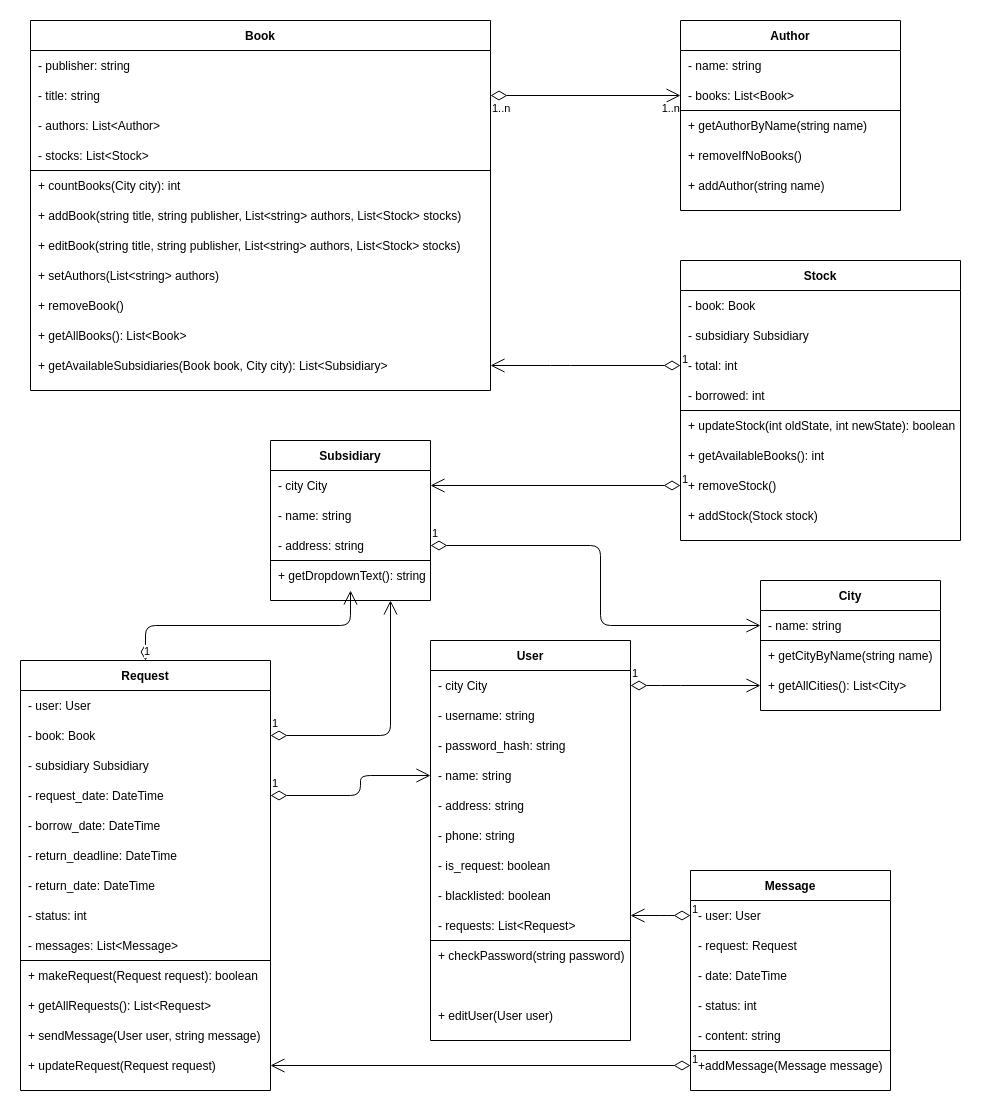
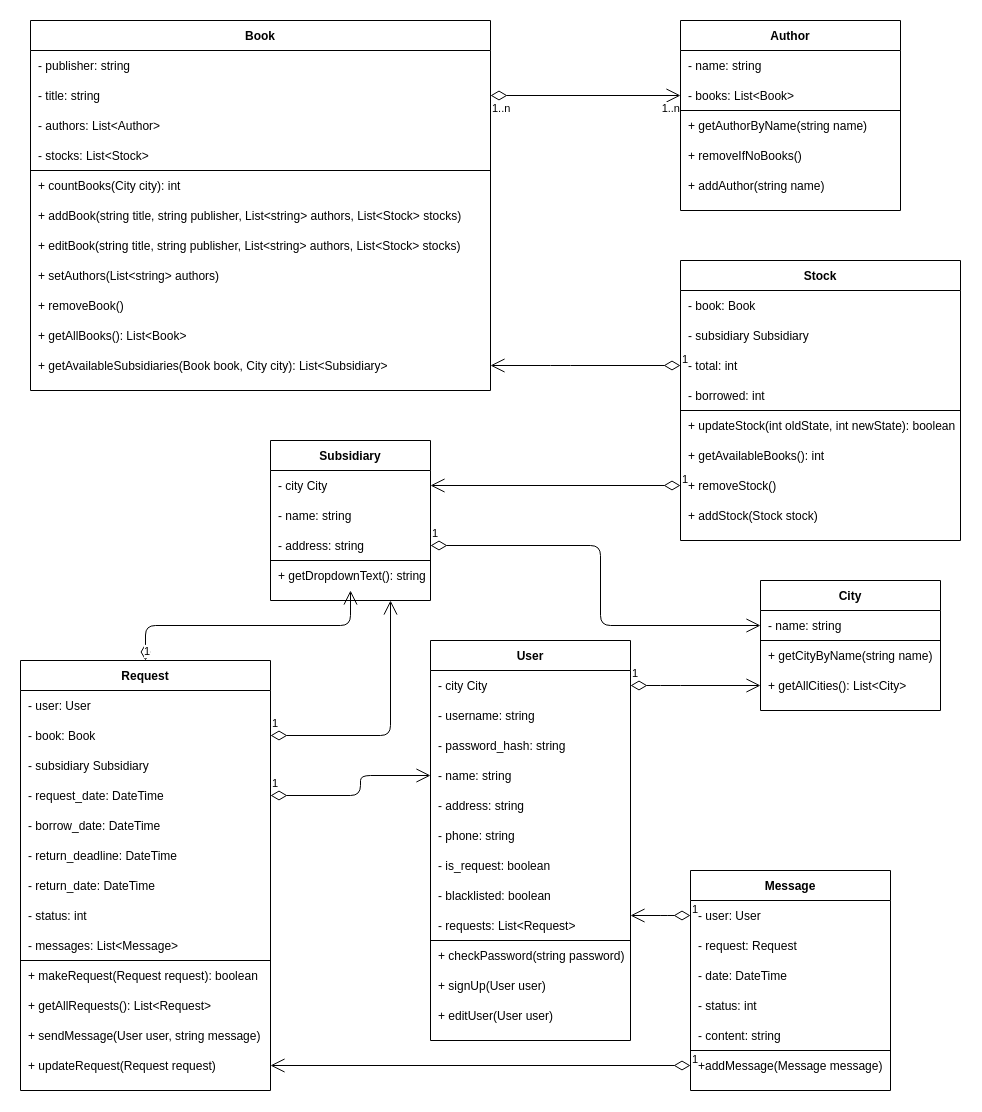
+ <mxCell id="58" value="+ signUp(User user)" style="shape=partialRectangle;overflow=hidden;connectable=0;fillColor=none;top=0;left=0;bottom=0;right=0;align=left;spacingLeft=6;" vertex="1" parent="57"><mxGeometry width="200" height="30" as="geometry" /></mxCell>
